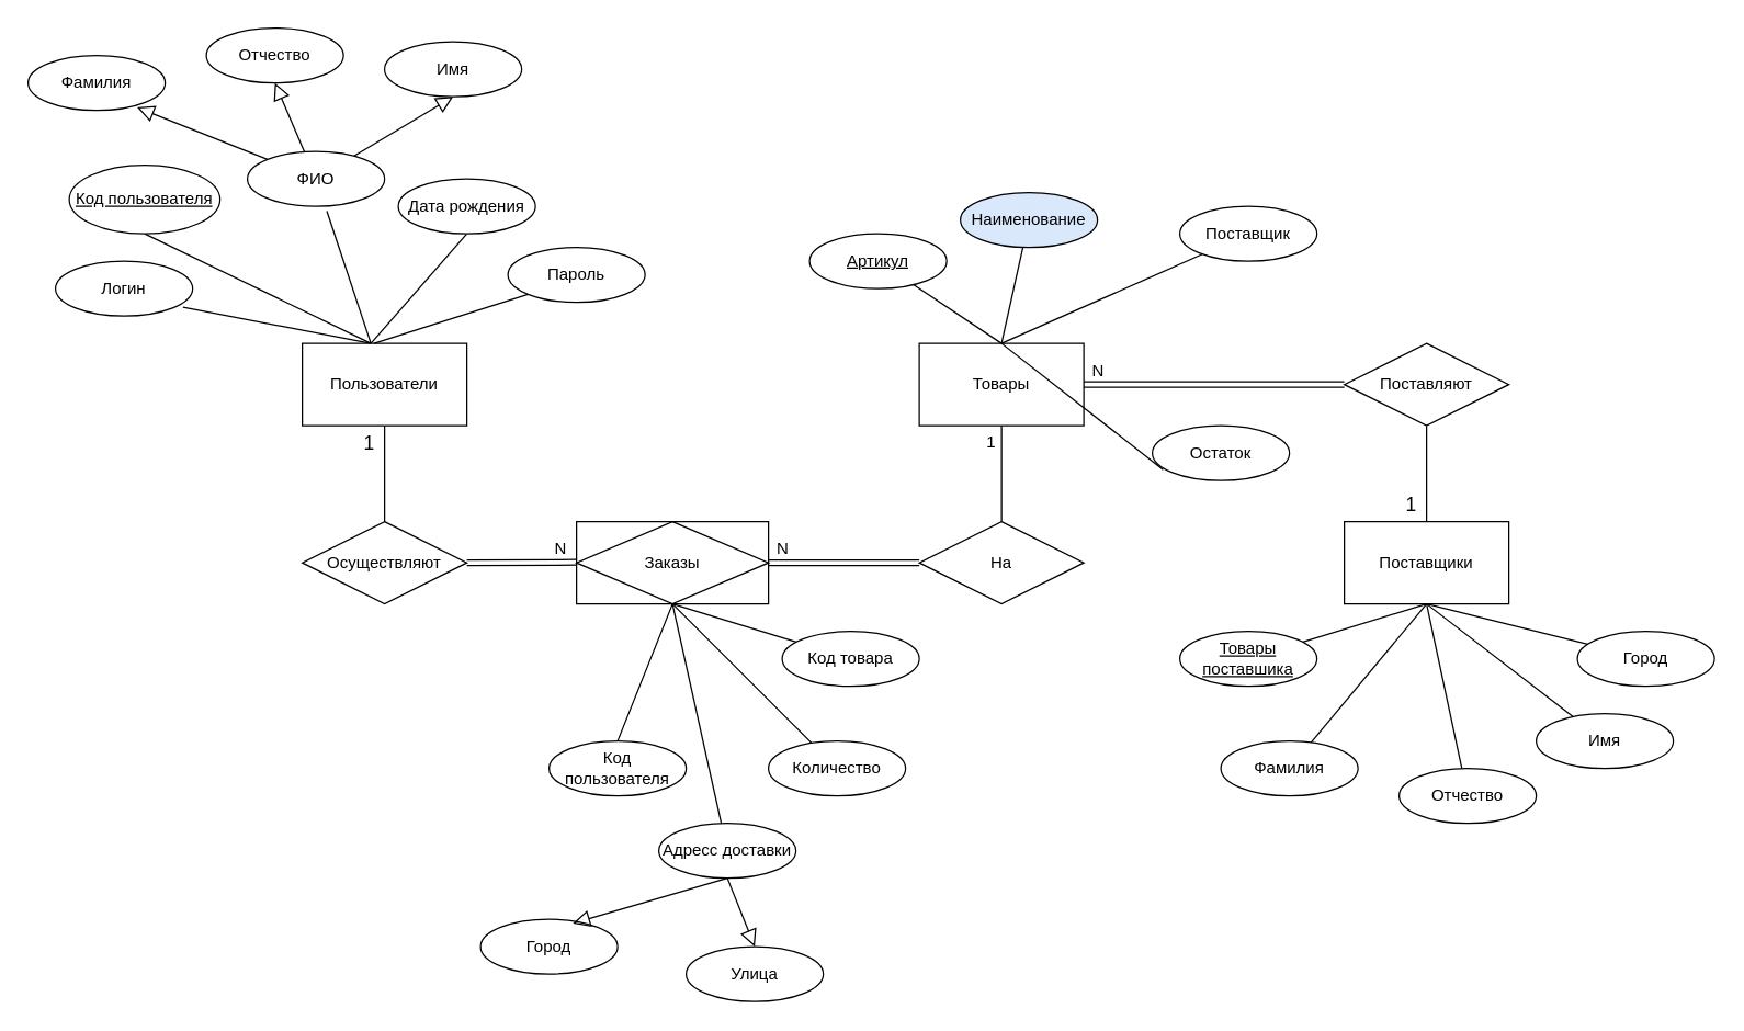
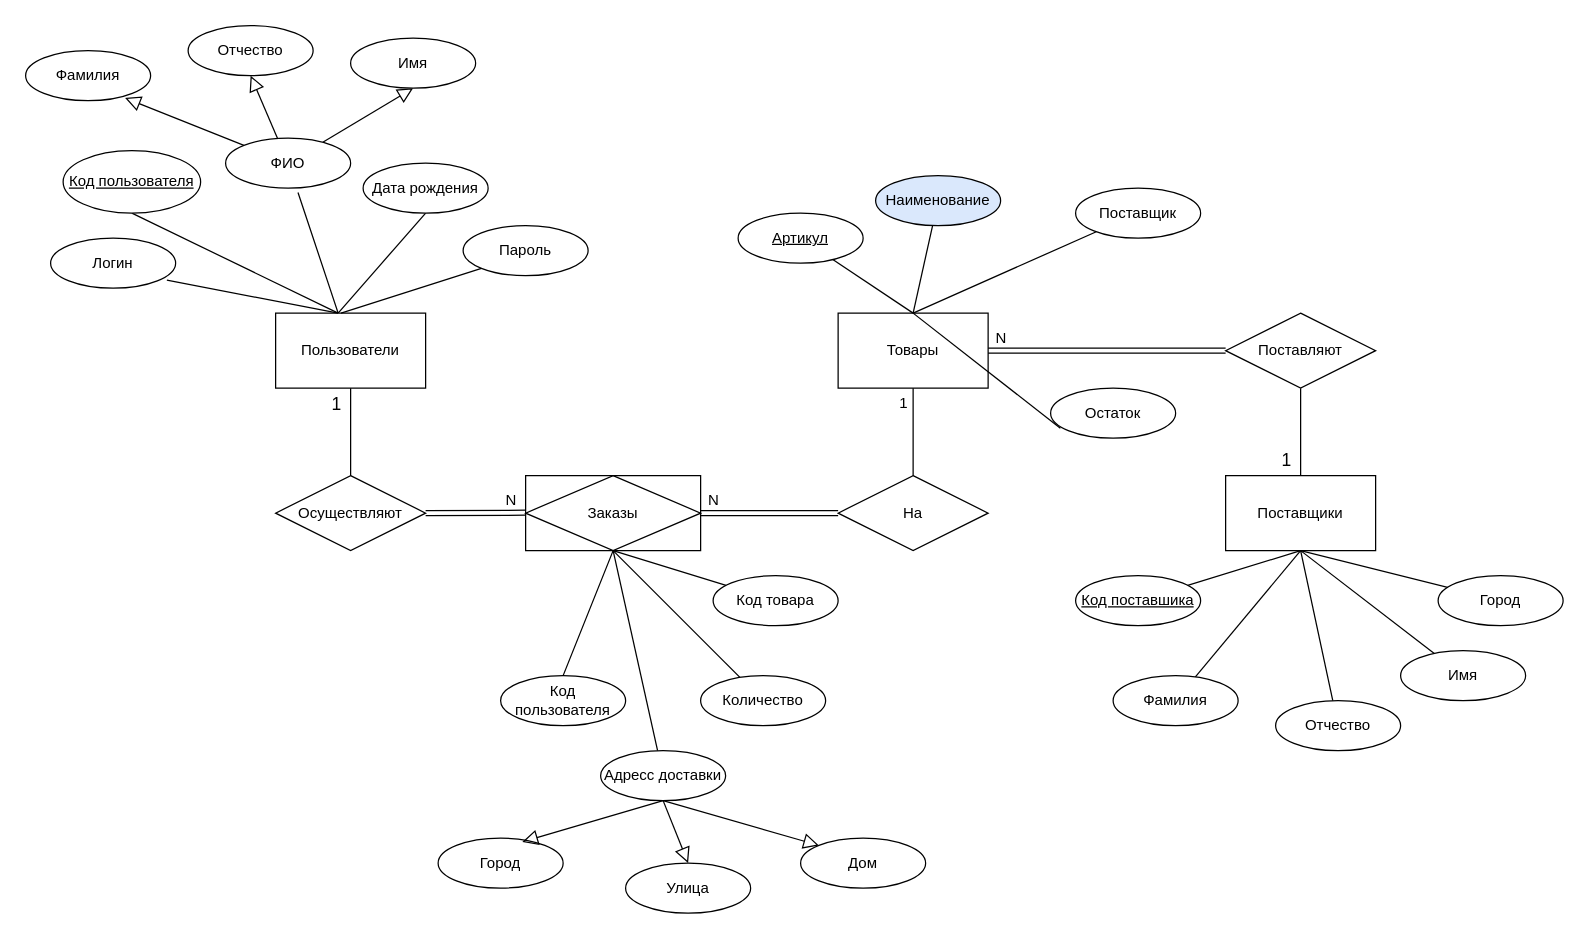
- <mxCell id="60" value="&lt;u&gt;Товары поставшика&lt;/u&gt;" style="ellipse;whiteSpace=wrap;html=1;align=center;" parent="1" vertex="1"><mxGeometry x="860" y="460" width="100" height="40" as="geometry" /></mxCell>
+ <mxCell id="60" value="&lt;u&gt;Код поставшика&lt;/u&gt;" style="ellipse;whiteSpace=wrap;html=1;align=center;" parent="1" vertex="1"><mxGeometry x="860" y="460" width="100" height="40" as="geometry" /></mxCell>
+ <mxCell id="48" style="rounded=0;orthogonalLoop=1;jettySize=auto;html=1;entryX=0;entryY=0;entryDx=0;entryDy=0;endArrow=block;endFill=0;exitX=0.5;exitY=1;exitDx=0;exitDy=0;endSize=10;" parent="1" source="42" target="45" edge="1"><mxGeometry relative="1" as="geometry"><mxPoint x="550" y="690" as="targetPoint" /><mxPoint x="530" y="640" as="sourcePoint" /><Array as="points" /></mxGeometry></mxCell>
+ <mxCell id="45" value="Дом" style="ellipse;whiteSpace=wrap;html=1;align=center;" parent="1" vertex="1"><mxGeometry x="640" y="670" width="100" height="40" as="geometry" /></mxCell>
